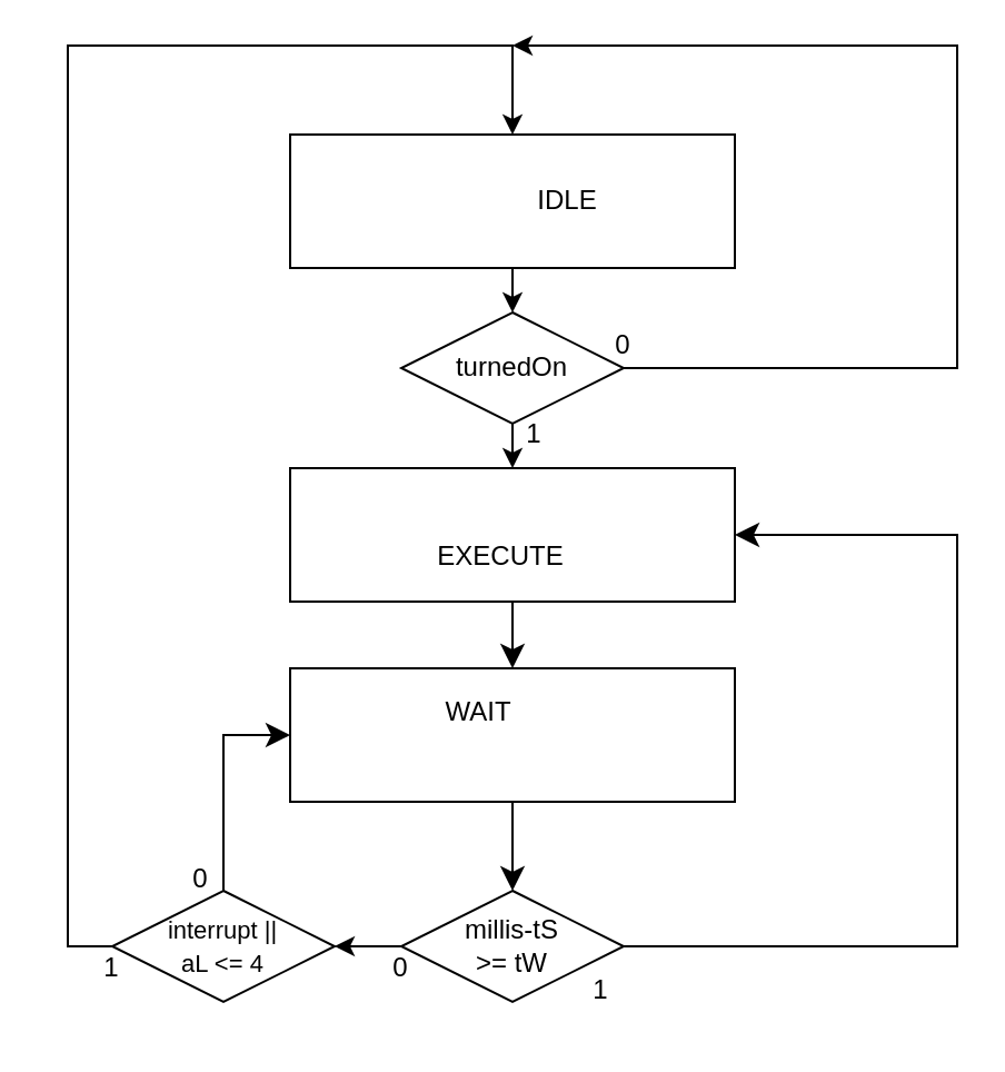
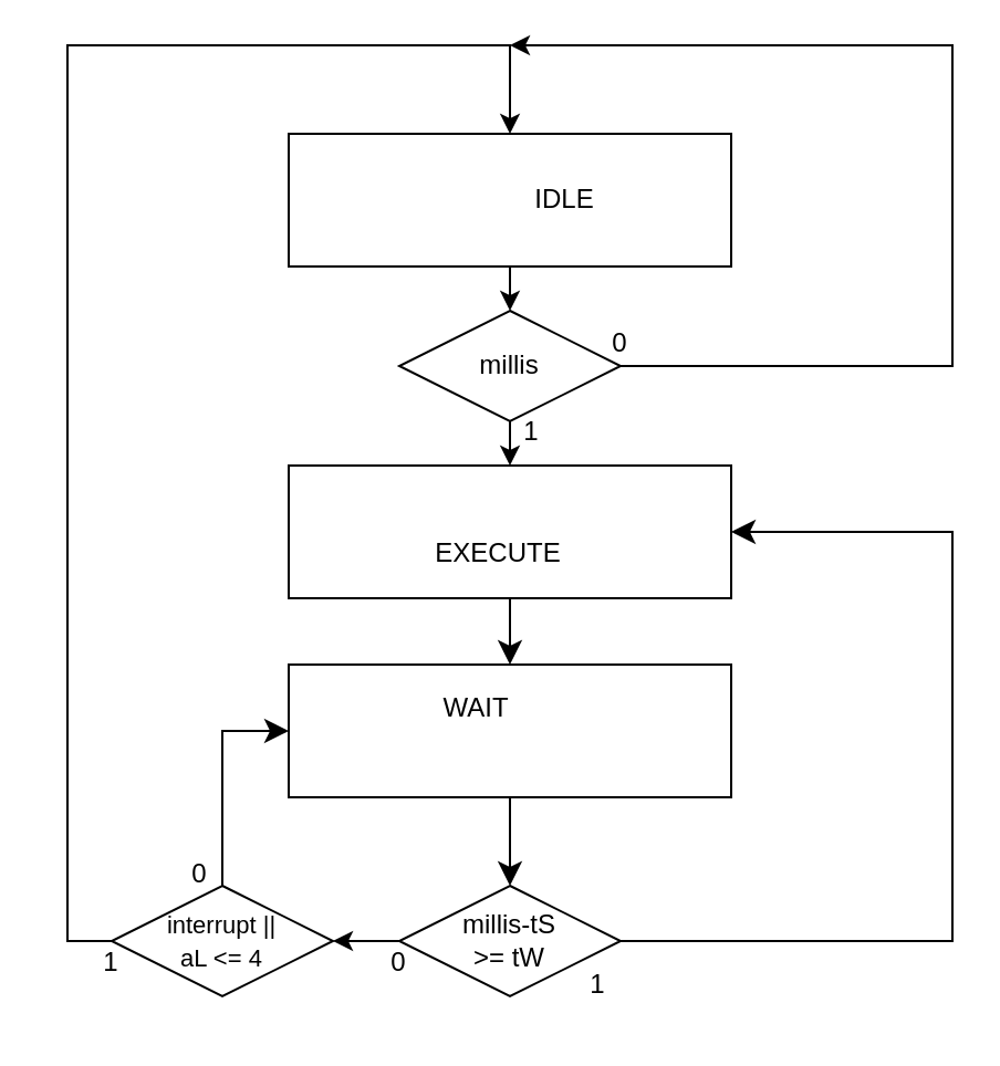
- <mxCell id="27" value="turnedOn" style="text;html=1;align=center;verticalAlign=middle;whiteSpace=wrap;rounded=0;" vertex="1" parent="1"><mxGeometry x="200" y="150" width="60" height="30" as="geometry" /></mxCell>
+ <mxCell id="27" value="millis" style="text;html=1;align=center;verticalAlign=middle;whiteSpace=wrap;rounded=0;" vertex="1" parent="1"><mxGeometry x="200" y="150" width="60" height="30" as="geometry" /></mxCell>
